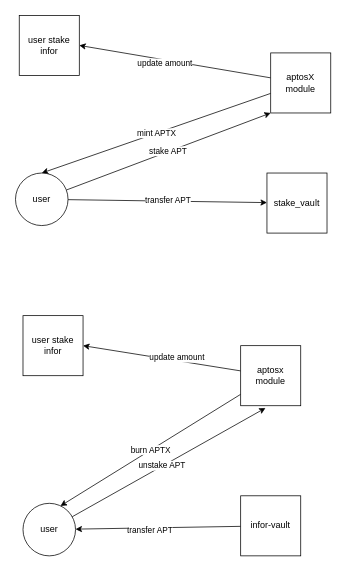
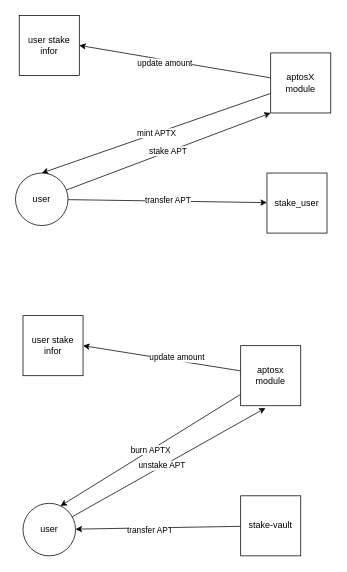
- <mxCell id="6" value="stake_vault" style="whiteSpace=wrap;html=1;aspect=fixed;" vertex="1" parent="1"><mxGeometry x="355" y="230" width="80" height="80" as="geometry" /></mxCell>
+ <mxCell id="6" value="stake_user" style="whiteSpace=wrap;html=1;aspect=fixed;" vertex="1" parent="1"><mxGeometry x="355" y="230" width="80" height="80" as="geometry" /></mxCell>
- <mxCell id="20" value="infor-vault" style="whiteSpace=wrap;html=1;aspect=fixed;" vertex="1" parent="1"><mxGeometry x="320" y="660" width="80" height="80" as="geometry" /></mxCell>
+ <mxCell id="20" value="stake-vault" style="whiteSpace=wrap;html=1;aspect=fixed;" vertex="1" parent="1"><mxGeometry x="320" y="660" width="80" height="80" as="geometry" /></mxCell>
